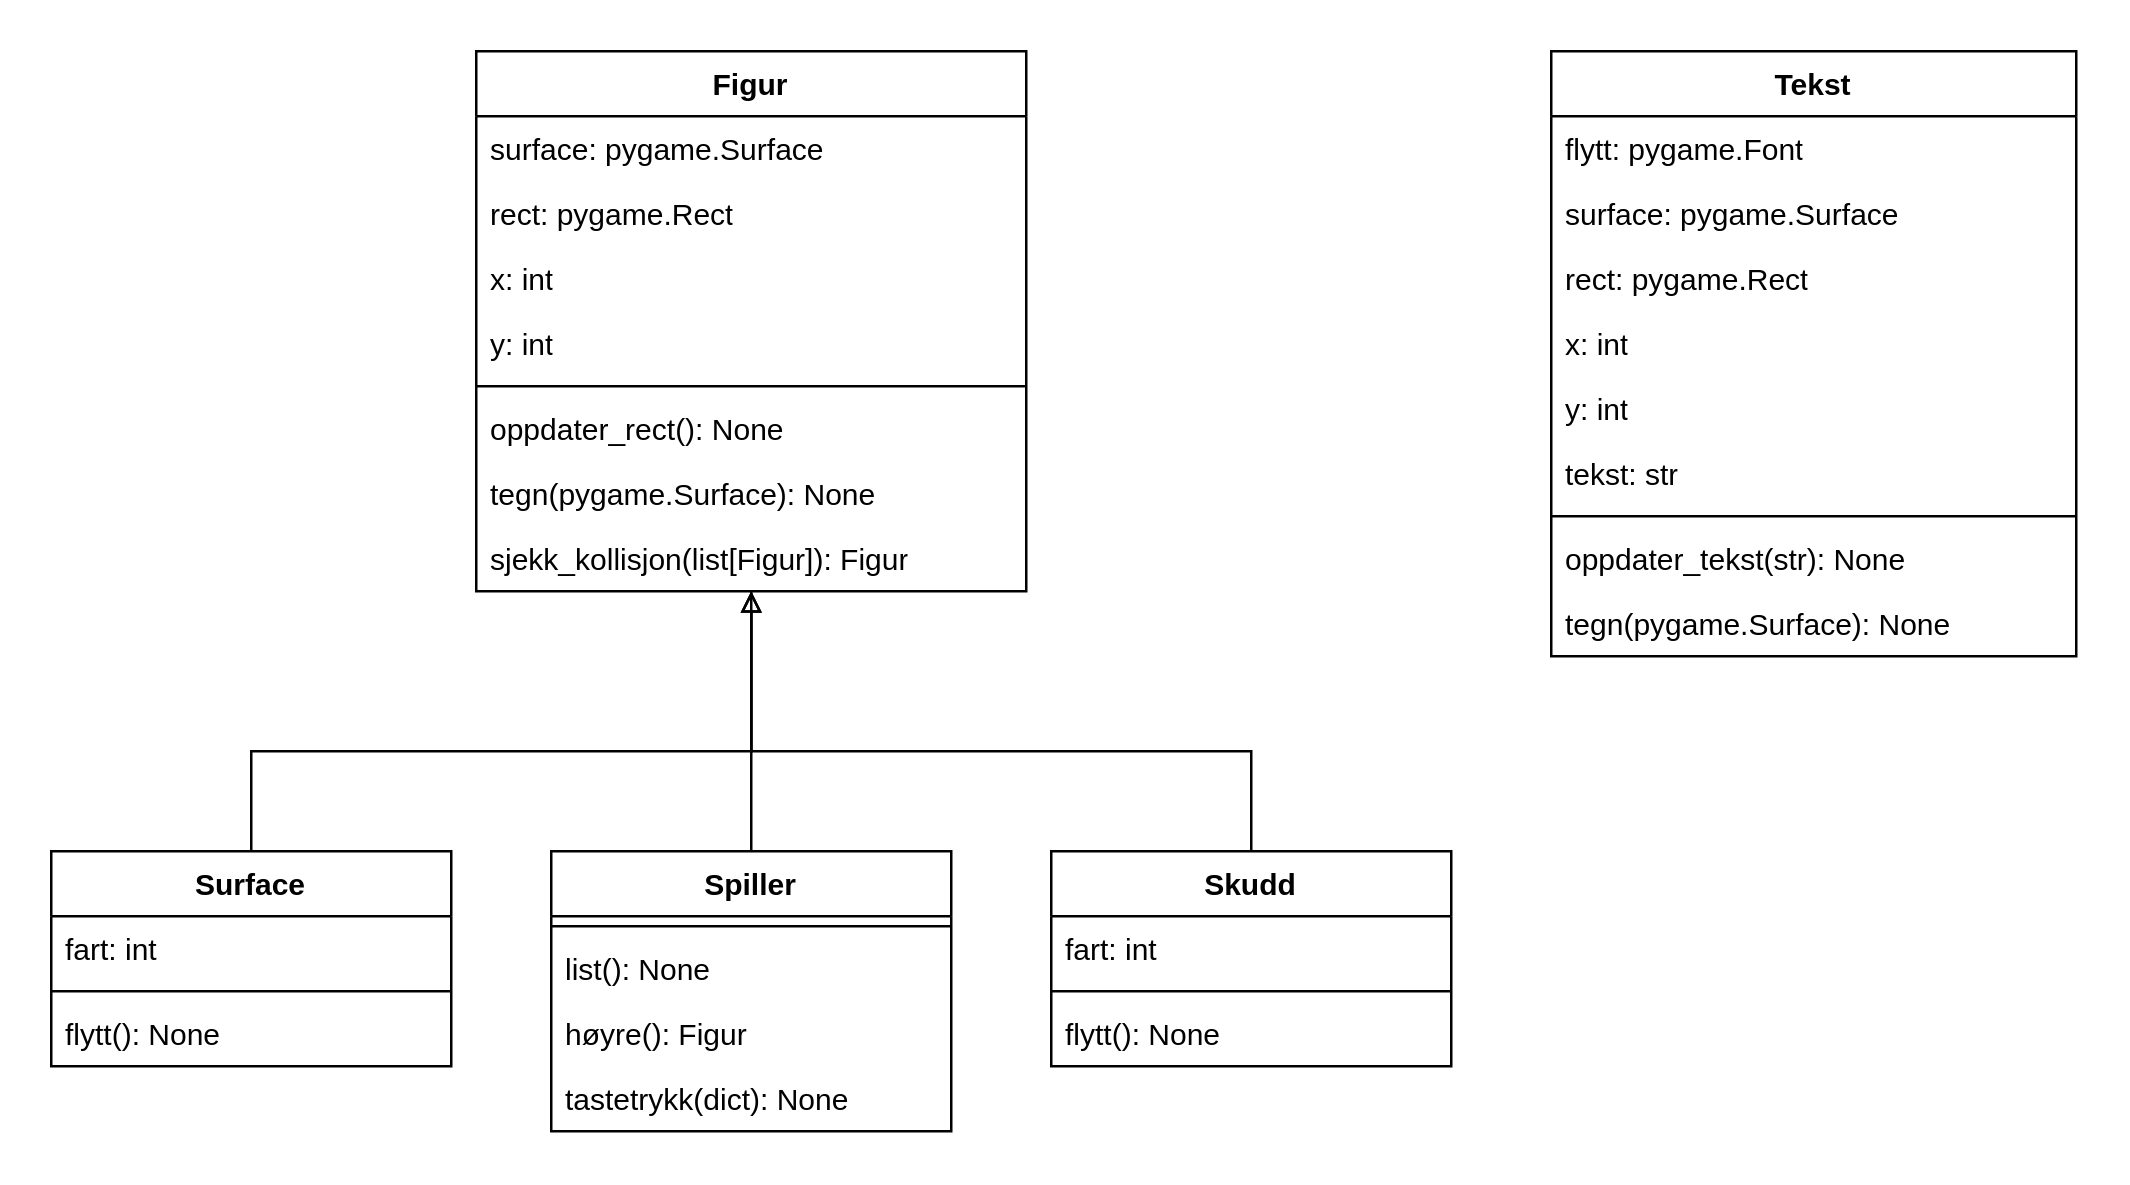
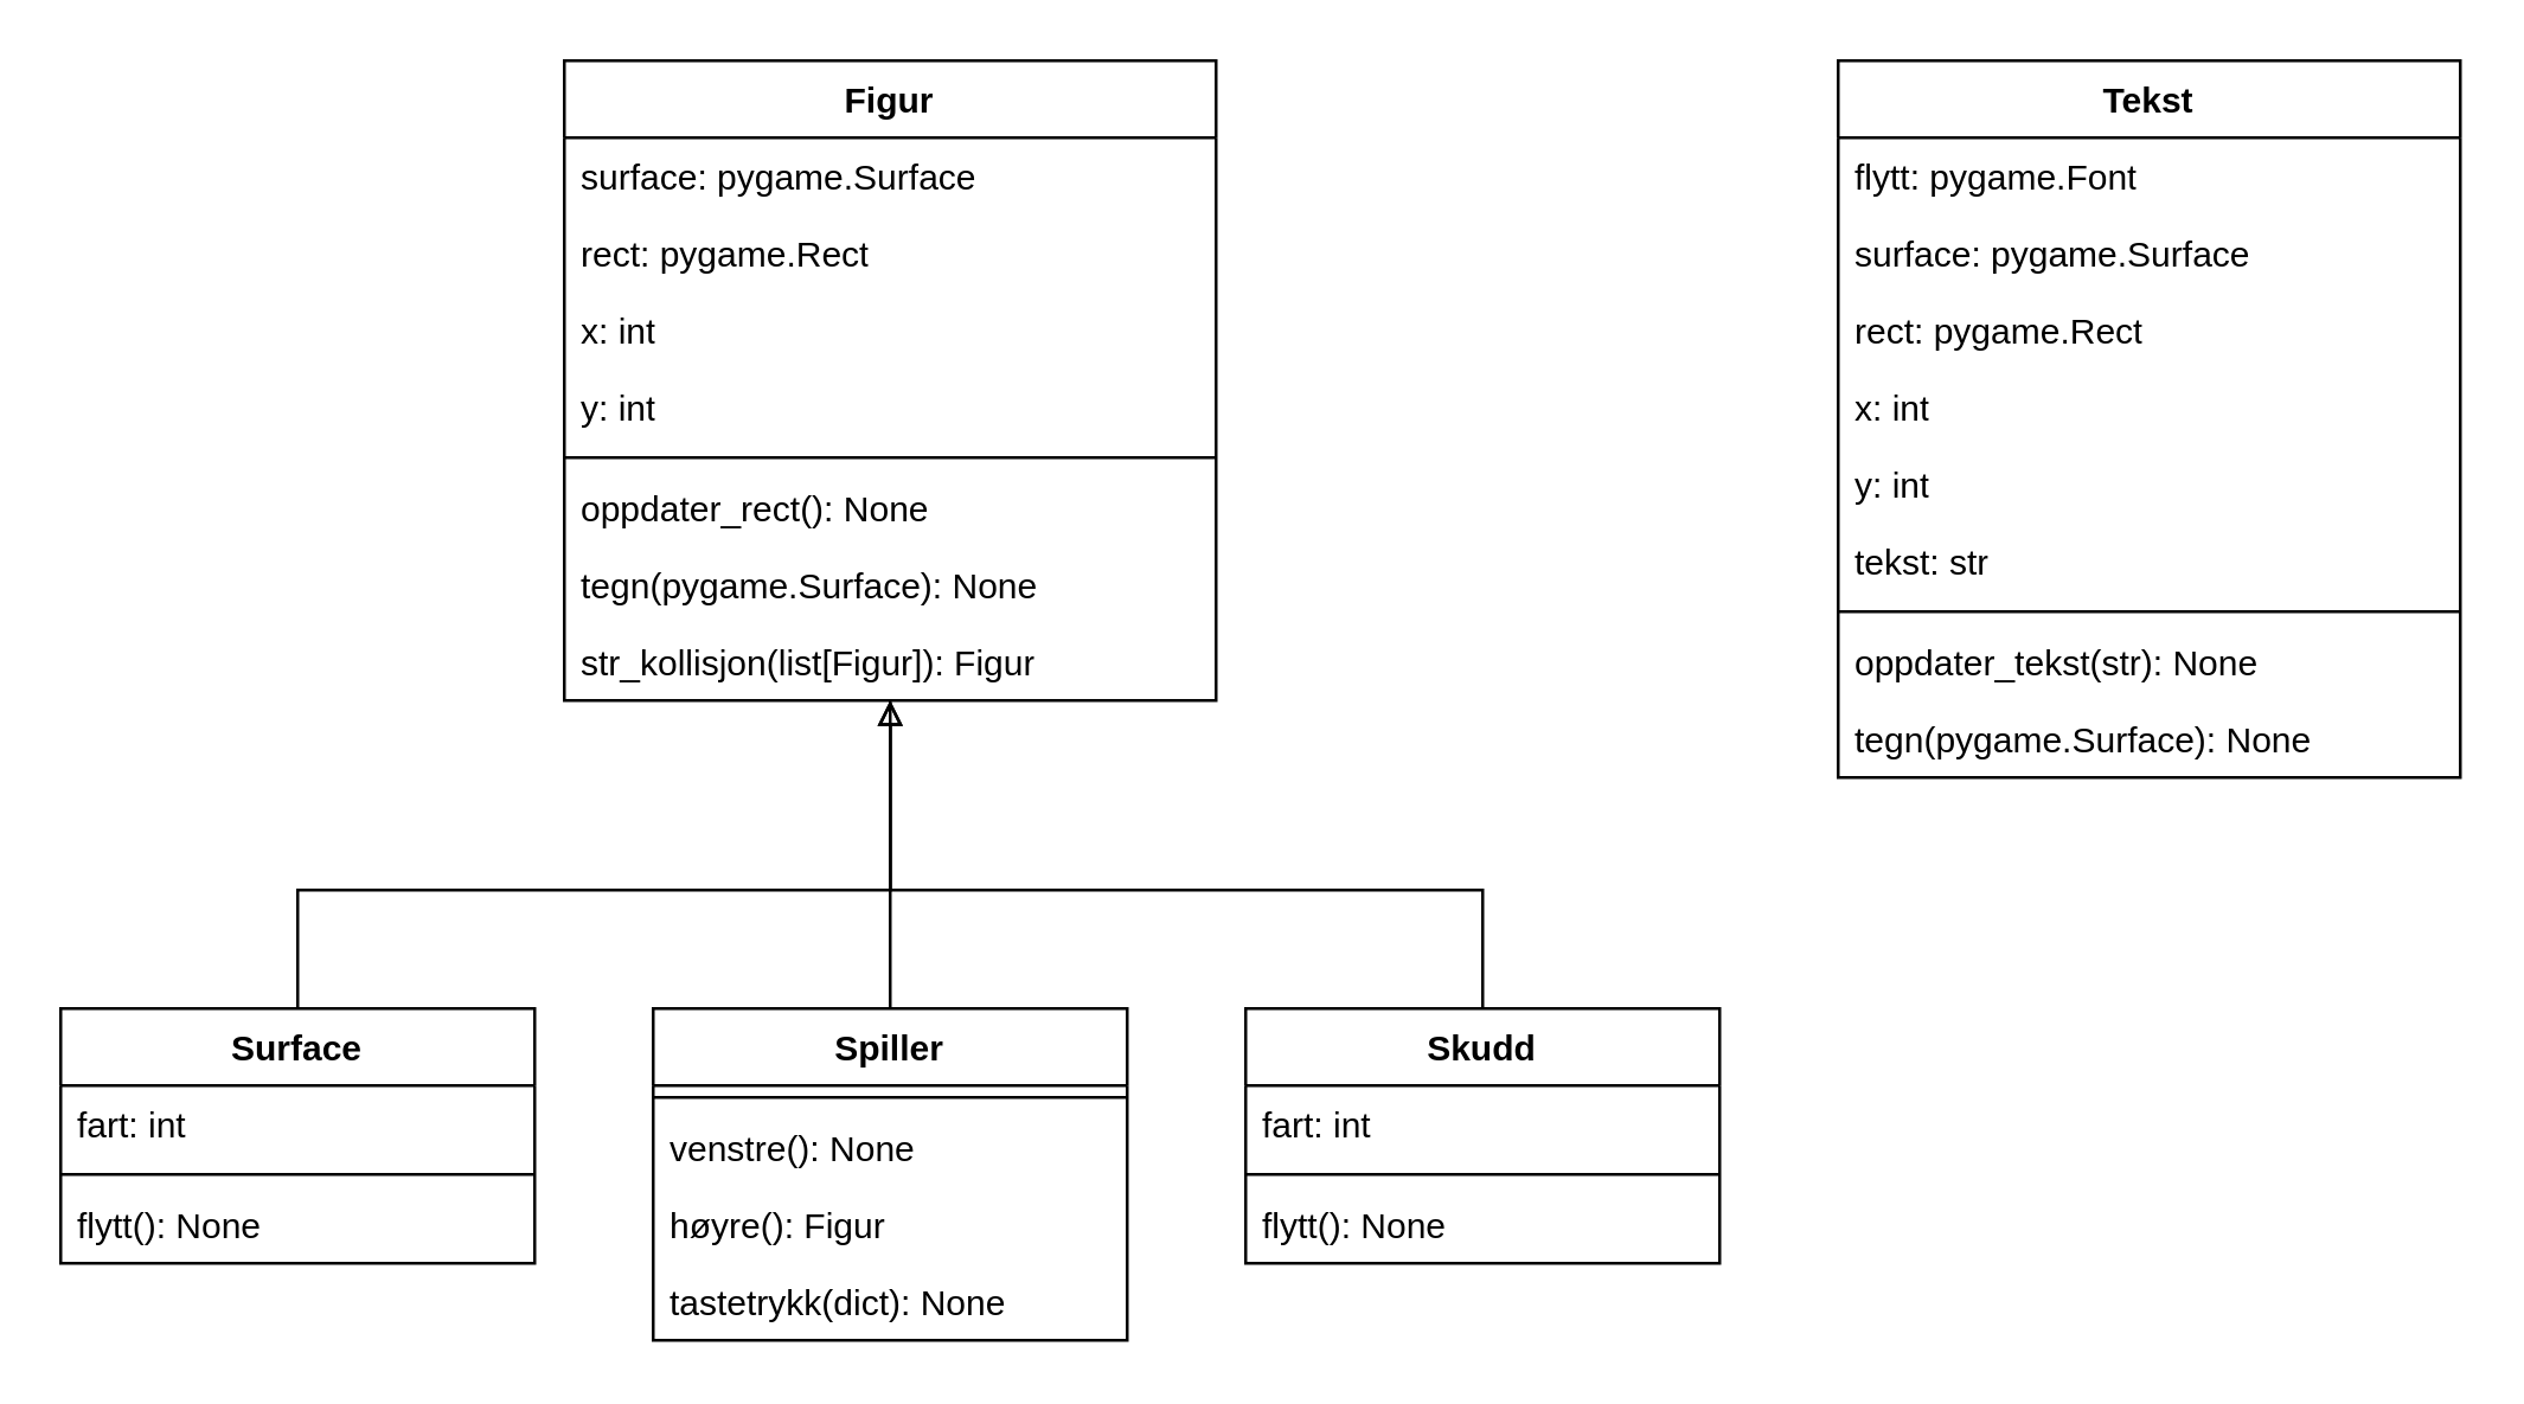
- <mxCell id="10" value="sjekk_kollisjon(list[Figur]): Figur" style="text;strokeColor=none;fillColor=none;align=left;verticalAlign=top;spacingLeft=4;spacingRight=4;overflow=hidden;rotatable=0;points=[[0,0.5],[1,0.5]];portConstraint=eastwest;whiteSpace=wrap;html=1;" vertex="1" parent="2"><mxGeometry y="190" width="220" height="26" as="geometry" /></mxCell>
+ <mxCell id="10" value="str_kollisjon(list[Figur]): Figur" style="text;strokeColor=none;fillColor=none;align=left;verticalAlign=top;spacingLeft=4;spacingRight=4;overflow=hidden;rotatable=0;points=[[0,0.5],[1,0.5]];portConstraint=eastwest;whiteSpace=wrap;html=1;" vertex="1" parent="2"><mxGeometry y="190" width="220" height="26" as="geometry" /></mxCell>
- <mxCell id="27" value="list(): None" style="text;strokeColor=none;fillColor=none;align=left;verticalAlign=top;spacingLeft=4;spacingRight=4;overflow=hidden;rotatable=0;points=[[0,0.5],[1,0.5]];portConstraint=eastwest;whiteSpace=wrap;html=1;" vertex="1" parent="25"><mxGeometry y="34" width="160" height="26" as="geometry" /></mxCell>
+ <mxCell id="27" value="venstre(): None" style="text;strokeColor=none;fillColor=none;align=left;verticalAlign=top;spacingLeft=4;spacingRight=4;overflow=hidden;rotatable=0;points=[[0,0.5],[1,0.5]];portConstraint=eastwest;whiteSpace=wrap;html=1;" vertex="1" parent="25"><mxGeometry y="34" width="160" height="26" as="geometry" /></mxCell>
